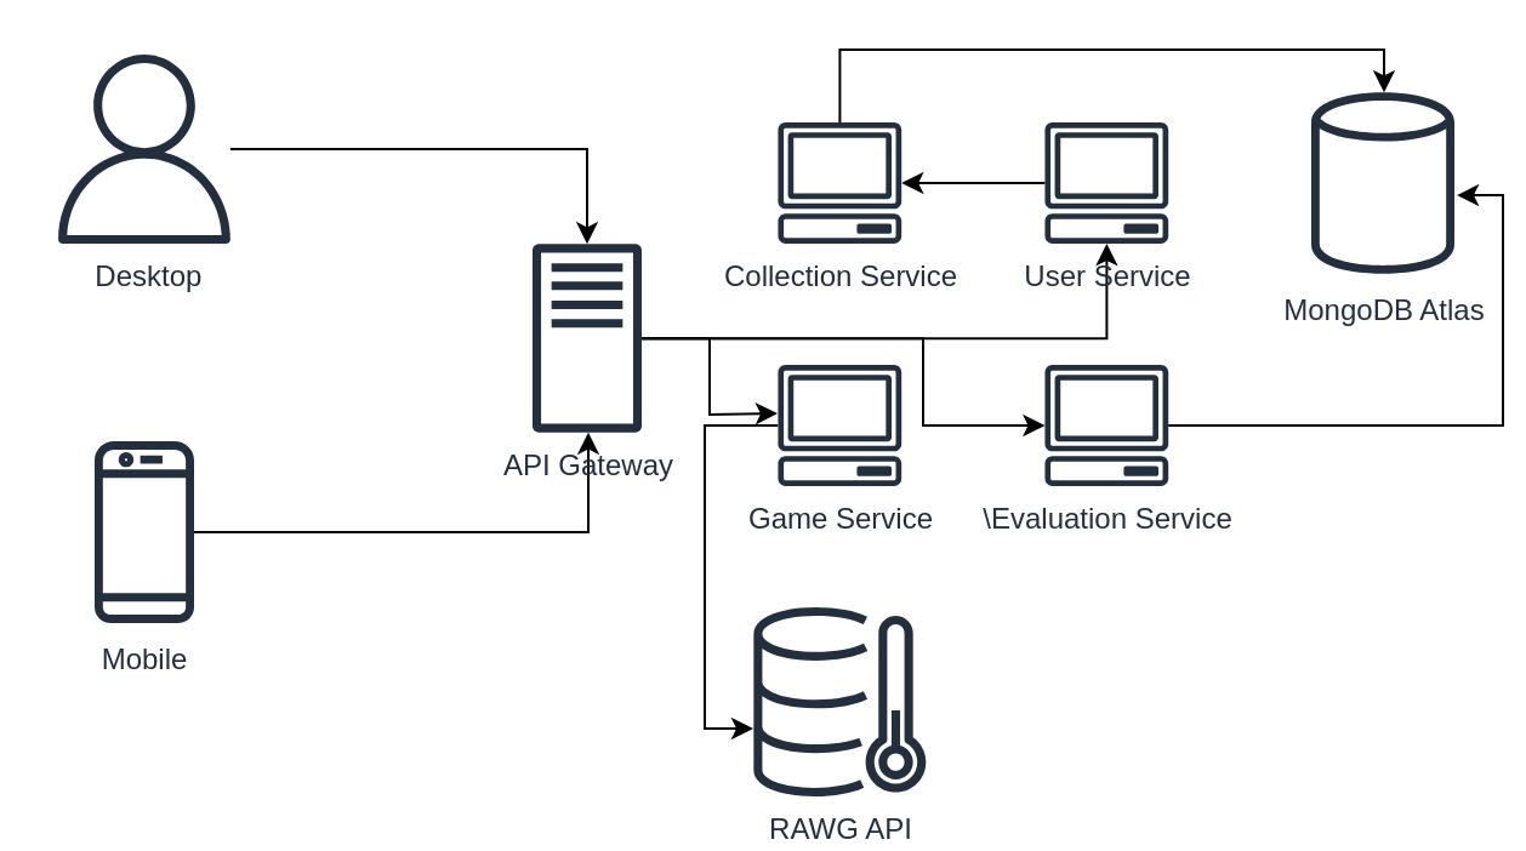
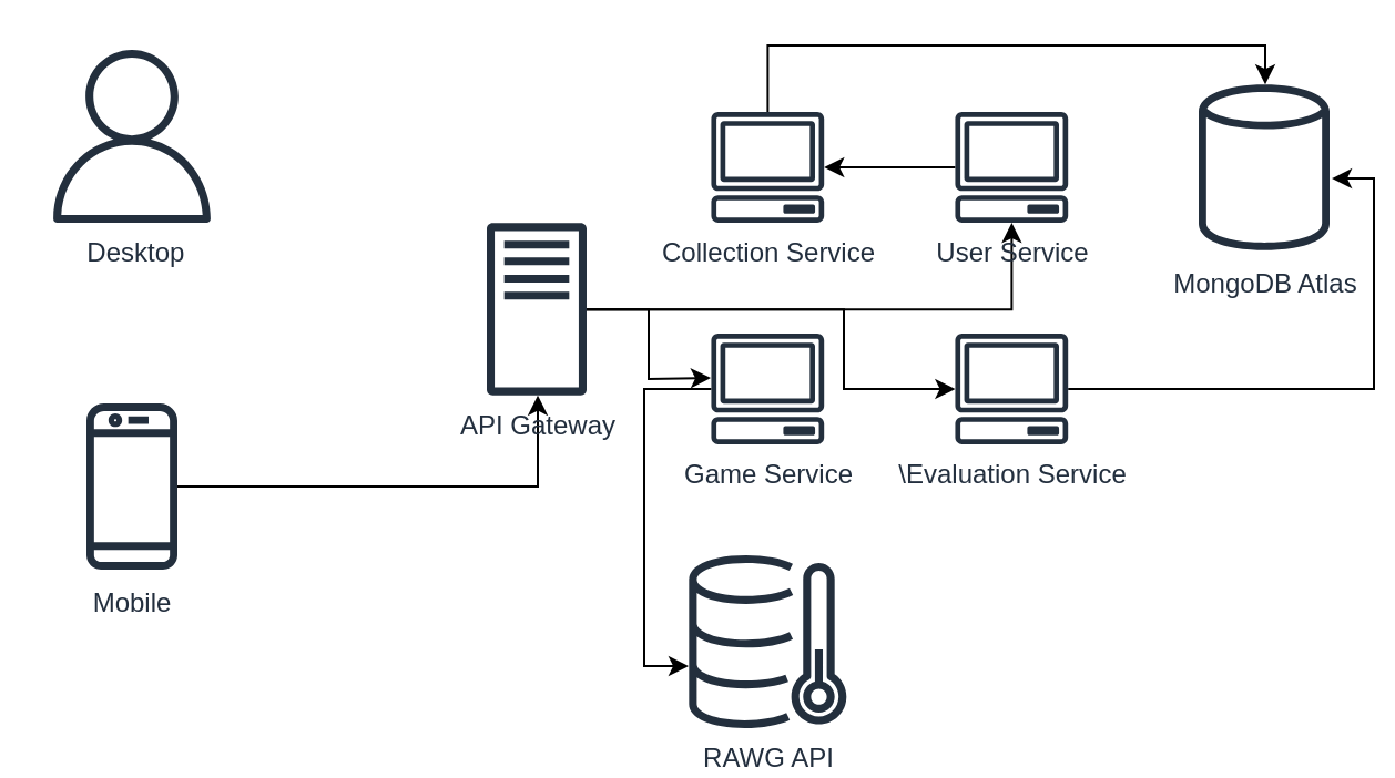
- <mxCell id="2" style="edgeStyle=orthogonalEdgeStyle;rounded=0;orthogonalLoop=1;jettySize=auto;html=1;" edge="1" parent="1" source="3" target="8"><mxGeometry relative="1" as="geometry" /></mxCell>
